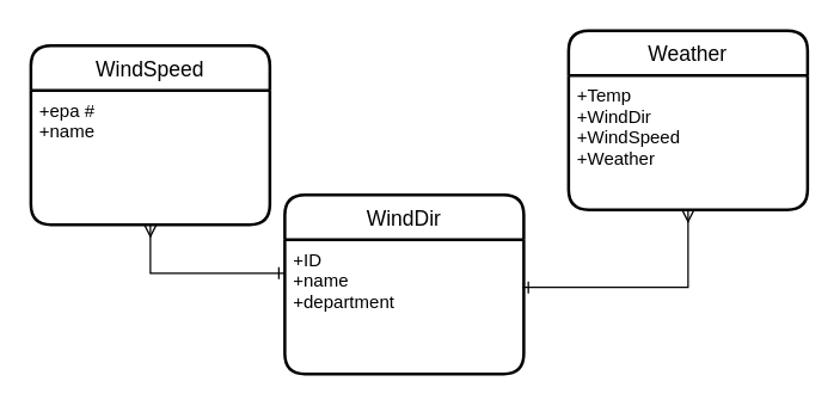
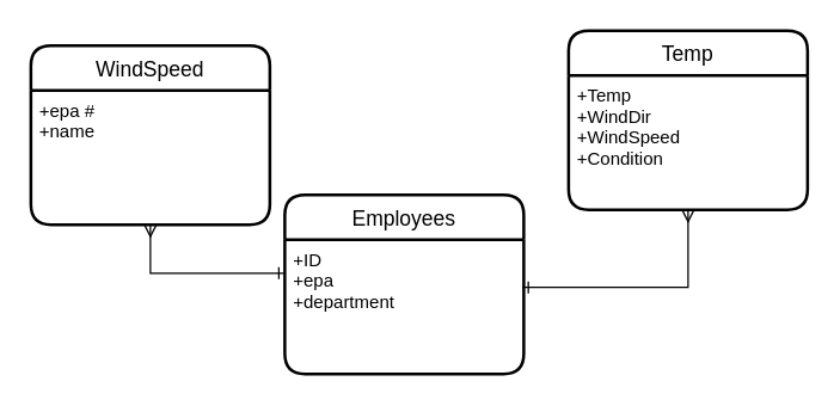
- <mxCell id="8" value="Weather" style="swimlane;childLayout=stackLayout;horizontal=1;startSize=30;horizontalStack=0;rounded=1;fontSize=14;fontStyle=0;strokeWidth=2;resizeParent=0;resizeLast=1;shadow=0;dashed=0;align=center;" vertex="1" parent="1"><mxGeometry x="380" y="20" width="160" height="120" as="geometry" /></mxCell>
+ <mxCell id="8" value="Temp" style="swimlane;childLayout=stackLayout;horizontal=1;startSize=30;horizontalStack=0;rounded=1;fontSize=14;fontStyle=0;strokeWidth=2;resizeParent=0;resizeLast=1;shadow=0;dashed=0;align=center;" vertex="1" parent="1"><mxGeometry x="380" y="20" width="160" height="120" as="geometry" /></mxCell>
- <mxCell id="9" value="+Temp&#10;+WindDir&#10;+WindSpeed&#10;+Weather" style="align=left;strokeColor=none;fillColor=none;spacingLeft=4;fontSize=12;verticalAlign=top;resizable=0;rotatable=0;part=1;rounded=0;" vertex="1" parent="8"><mxGeometry y="30" width="160" height="90" as="geometry" /></mxCell>
+ <mxCell id="9" value="+Temp&#10;+WindDir&#10;+WindSpeed&#10;+Condition" style="align=left;strokeColor=none;fillColor=none;spacingLeft=4;fontSize=12;verticalAlign=top;resizable=0;rotatable=0;part=1;rounded=0;" vertex="1" parent="8"><mxGeometry y="30" width="160" height="90" as="geometry" /></mxCell>
- <mxCell id="4" value="WindDir" style="swimlane;childLayout=stackLayout;horizontal=1;startSize=30;horizontalStack=0;rounded=1;fontSize=14;fontStyle=0;strokeWidth=2;resizeParent=0;resizeLast=1;shadow=0;dashed=0;align=center;" vertex="1" parent="1"><mxGeometry x="190" y="130" width="160" height="120" as="geometry" /></mxCell>
+ <mxCell id="4" value="Employees" style="swimlane;childLayout=stackLayout;horizontal=1;startSize=30;horizontalStack=0;rounded=1;fontSize=14;fontStyle=0;strokeWidth=2;resizeParent=0;resizeLast=1;shadow=0;dashed=0;align=center;" vertex="1" parent="1"><mxGeometry x="190" y="130" width="160" height="120" as="geometry" /></mxCell>
- <mxCell id="5" value="+ID&#10;+name&#10;+department" style="align=left;strokeColor=none;fillColor=none;spacingLeft=4;fontSize=12;verticalAlign=top;resizable=0;rotatable=0;part=1;rounded=0;" vertex="1" parent="4"><mxGeometry y="30" width="160" height="90" as="geometry" /></mxCell>
+ <mxCell id="5" value="+ID&#10;+epa&#10;+department" style="align=left;strokeColor=none;fillColor=none;spacingLeft=4;fontSize=12;verticalAlign=top;resizable=0;rotatable=0;part=1;rounded=0;" vertex="1" parent="4"><mxGeometry y="30" width="160" height="90" as="geometry" /></mxCell>
